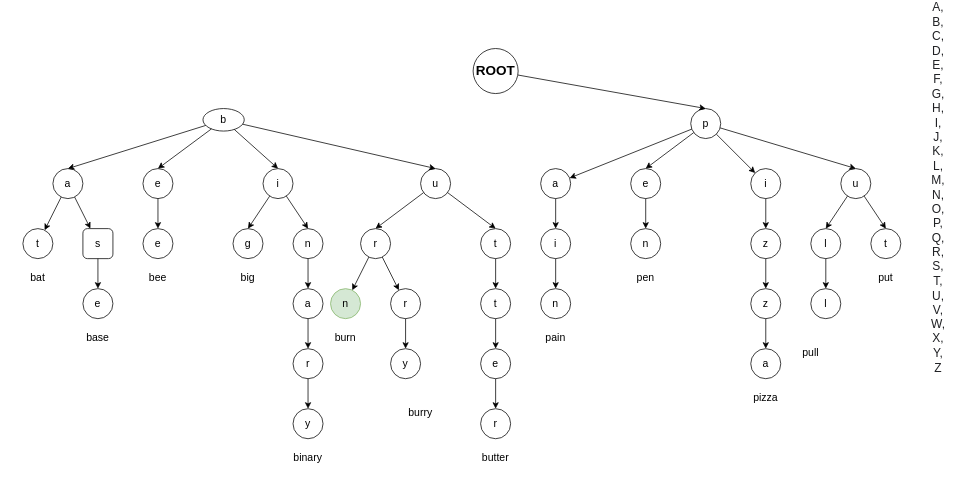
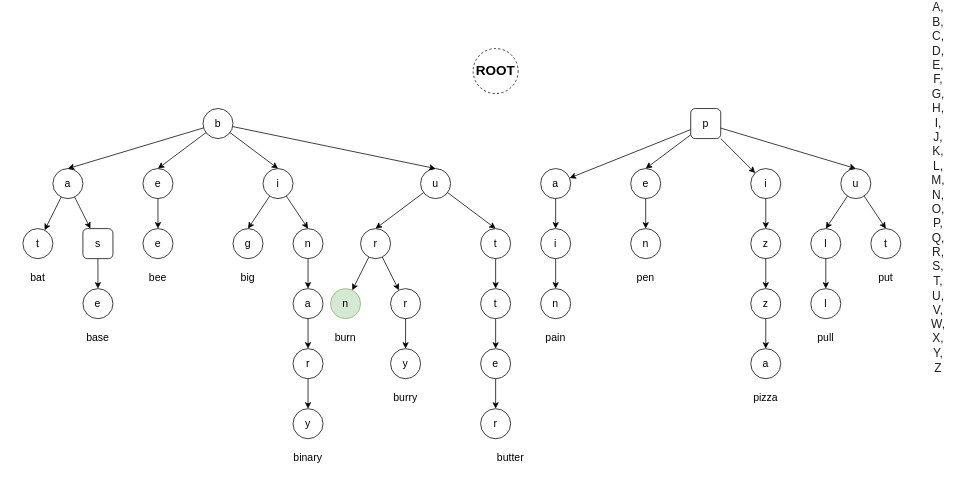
- <mxCell id="3" value="ROOT" style="ellipse;whiteSpace=wrap;html=1;aspect=fixed;fillColor=none;fontStyle=1;fontSize=18;" parent="1" vertex="1"><mxGeometry x="630" y="20" width="60" height="60" as="geometry" /></mxCell>
+ <mxCell id="3" value="ROOT" style="ellipse;whiteSpace=wrap;html=1;aspect=fixed;fillColor=none;fontStyle=1;fontSize=18;dashed=1;" parent="1" vertex="1"><mxGeometry x="630" y="20" width="60" height="60" as="geometry" /></mxCell>
- <mxCell id="2" style="edgeStyle=none;rounded=0;orthogonalLoop=1;jettySize=auto;html=1;entryX=0.5;entryY=0;entryDx=0;entryDy=0;fontSize=14;" parent="1" source="3" target="25" edge="1"><mxGeometry relative="1" as="geometry" /></mxCell>
- <mxCell id="8" value="b" style="ellipse;whiteSpace=wrap;html=1;aspect=fixed;fillColor=none;fontStyle=0;fontSize=14;" parent="1" vertex="1"><mxGeometry x="270" y="100" width="55" height="30" as="geometry" /></mxCell>
+ <mxCell id="8" value="b" style="ellipse;whiteSpace=wrap;html=1;aspect=fixed;fillColor=none;fontStyle=0;fontSize=14;" parent="1" vertex="1"><mxGeometry x="270" y="100" width="40" height="40" as="geometry" /></mxCell>
- <mxCell id="25" value="p" style="ellipse;whiteSpace=wrap;html=1;aspect=fixed;fillColor=none;fontStyle=0;fontSize=14;" parent="1" vertex="1"><mxGeometry x="920" y="100" width="40" height="40" as="geometry" /></mxCell>
+ <mxCell id="25" value="p" style="whiteSpace=wrap;html=1;aspect=fixed;fillColor=none;fontStyle=0;fontSize=14;rounded=1;" parent="1" vertex="1"><mxGeometry x="920" y="100" width="40" height="40" as="geometry" /></mxCell>
- <mxCell id="63" value="pull" style="text;html=1;strokeColor=none;fillColor=none;align=center;verticalAlign=middle;whiteSpace=wrap;rounded=0;fontSize=14;" parent="1" vertex="1"><mxGeometry x="1050" y="410" width="60" height="30" as="geometry" /></mxCell>
+ <mxCell id="63" value="pull" style="text;html=1;strokeColor=none;fillColor=none;align=center;verticalAlign=middle;whiteSpace=wrap;rounded=0;fontSize=14;" parent="1" vertex="1"><mxGeometry x="1070" y="390" width="60" height="30" as="geometry" /></mxCell>
- <mxCell id="85" value="burry" style="text;html=1;strokeColor=none;fillColor=none;align=center;verticalAlign=middle;whiteSpace=wrap;rounded=0;fontSize=14;" parent="1" vertex="1"><mxGeometry x="530" y="490" width="60" height="30" as="geometry" /></mxCell>
+ <mxCell id="85" value="burry" style="text;html=1;strokeColor=none;fillColor=none;align=center;verticalAlign=middle;whiteSpace=wrap;rounded=0;fontSize=14;" parent="1" vertex="1"><mxGeometry x="510" y="470" width="60" height="30" as="geometry" /></mxCell>
- <mxCell id="61" value="butter" style="text;html=1;strokeColor=none;fillColor=none;align=center;verticalAlign=middle;whiteSpace=wrap;rounded=0;fontSize=14;" parent="1" vertex="1"><mxGeometry x="630" y="550" width="60" height="30" as="geometry" /></mxCell>
+ <mxCell id="61" value="butter" style="text;html=1;strokeColor=none;fillColor=none;align=center;verticalAlign=middle;whiteSpace=wrap;rounded=0;fontSize=14;" parent="1" vertex="1"><mxGeometry x="650" y="550" width="60" height="30" as="geometry" /></mxCell>
